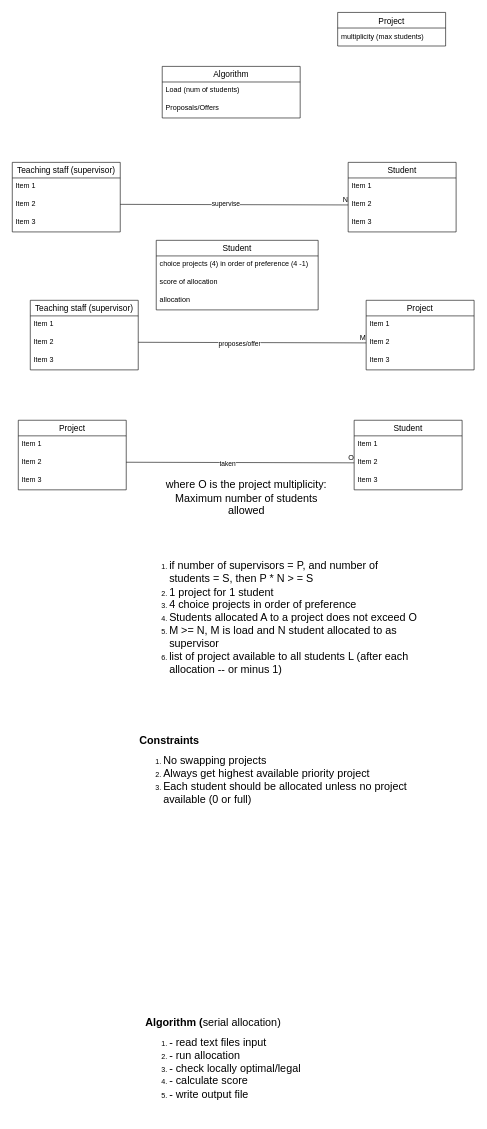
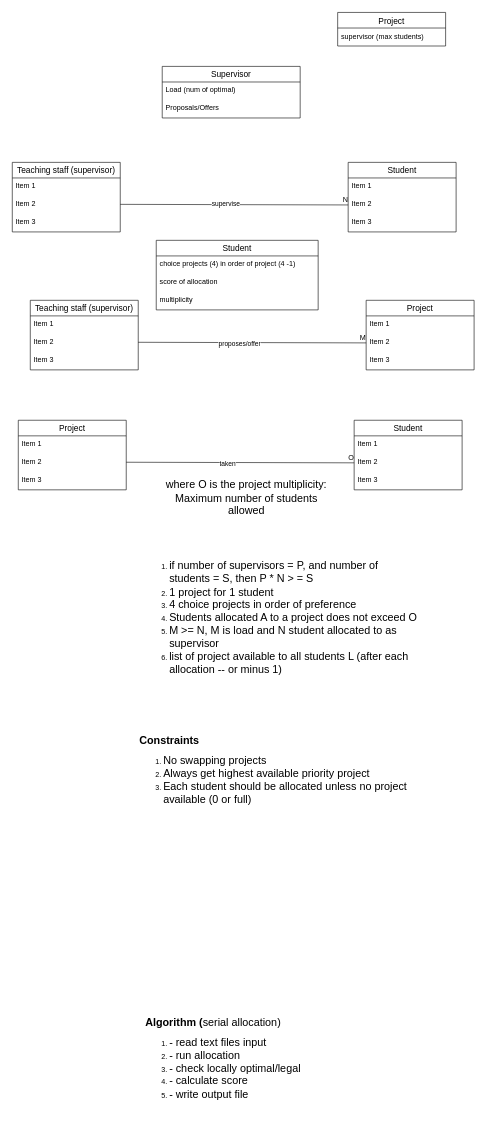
- <mxCell id="46" value="multiplicity (max students)" style="text;strokeColor=none;fillColor=none;spacingLeft=4;spacingRight=4;overflow=hidden;rotatable=0;points=[[0,0.5],[1,0.5]];portConstraint=eastwest;fontSize=12;" parent="45" vertex="1"><mxGeometry y="26" width="180" height="30" as="geometry" /></mxCell>
+ <mxCell id="46" value="supervisor (max students)" style="text;strokeColor=none;fillColor=none;spacingLeft=4;spacingRight=4;overflow=hidden;rotatable=0;points=[[0,0.5],[1,0.5]];portConstraint=eastwest;fontSize=12;" parent="45" vertex="1"><mxGeometry y="26" width="180" height="30" as="geometry" /></mxCell>
- <mxCell id="42" value="Algorithm" style="swimlane;fontStyle=0;childLayout=stackLayout;horizontal=1;startSize=26;horizontalStack=0;resizeParent=1;resizeParentMax=0;resizeLast=0;collapsible=1;marginBottom=0;align=center;fontSize=14;" parent="1" vertex="1"><mxGeometry x="270" y="110" width="230" height="86" as="geometry" /></mxCell>
+ <mxCell id="42" value="Supervisor" style="swimlane;fontStyle=0;childLayout=stackLayout;horizontal=1;startSize=26;horizontalStack=0;resizeParent=1;resizeParentMax=0;resizeLast=0;collapsible=1;marginBottom=0;align=center;fontSize=14;" parent="1" vertex="1"><mxGeometry x="270" y="110" width="230" height="86" as="geometry" /></mxCell>
- <mxCell id="43" value="Load (num of students)" style="text;strokeColor=none;fillColor=none;spacingLeft=4;spacingRight=4;overflow=hidden;rotatable=0;points=[[0,0.5],[1,0.5]];portConstraint=eastwest;fontSize=12;" parent="42" vertex="1"><mxGeometry y="26" width="230" height="30" as="geometry" /></mxCell>
+ <mxCell id="43" value="Load (num of optimal)" style="text;strokeColor=none;fillColor=none;spacingLeft=4;spacingRight=4;overflow=hidden;rotatable=0;points=[[0,0.5],[1,0.5]];portConstraint=eastwest;fontSize=12;" parent="42" vertex="1"><mxGeometry y="26" width="230" height="30" as="geometry" /></mxCell>
- <mxCell id="37" value="choice projects (4) in order of preference (4 -1)" style="text;strokeColor=none;fillColor=none;spacingLeft=4;spacingRight=4;overflow=hidden;rotatable=0;points=[[0,0.5],[1,0.5]];portConstraint=eastwest;fontSize=12;" parent="36" vertex="1"><mxGeometry y="26" width="270" height="30" as="geometry" /></mxCell>
+ <mxCell id="37" value="choice projects (4) in order of project (4 -1)" style="text;strokeColor=none;fillColor=none;spacingLeft=4;spacingRight=4;overflow=hidden;rotatable=0;points=[[0,0.5],[1,0.5]];portConstraint=eastwest;fontSize=12;" parent="36" vertex="1"><mxGeometry y="26" width="270" height="30" as="geometry" /></mxCell>
- <mxCell id="39" value="allocation" style="text;strokeColor=none;fillColor=none;spacingLeft=4;spacingRight=4;overflow=hidden;rotatable=0;points=[[0,0.5],[1,0.5]];portConstraint=eastwest;fontSize=12;" parent="36" vertex="1"><mxGeometry y="86" width="270" height="30" as="geometry" /></mxCell>
+ <mxCell id="39" value="multiplicity" style="text;strokeColor=none;fillColor=none;spacingLeft=4;spacingRight=4;overflow=hidden;rotatable=0;points=[[0,0.5],[1,0.5]];portConstraint=eastwest;fontSize=12;" parent="36" vertex="1"><mxGeometry y="86" width="270" height="30" as="geometry" /></mxCell>
